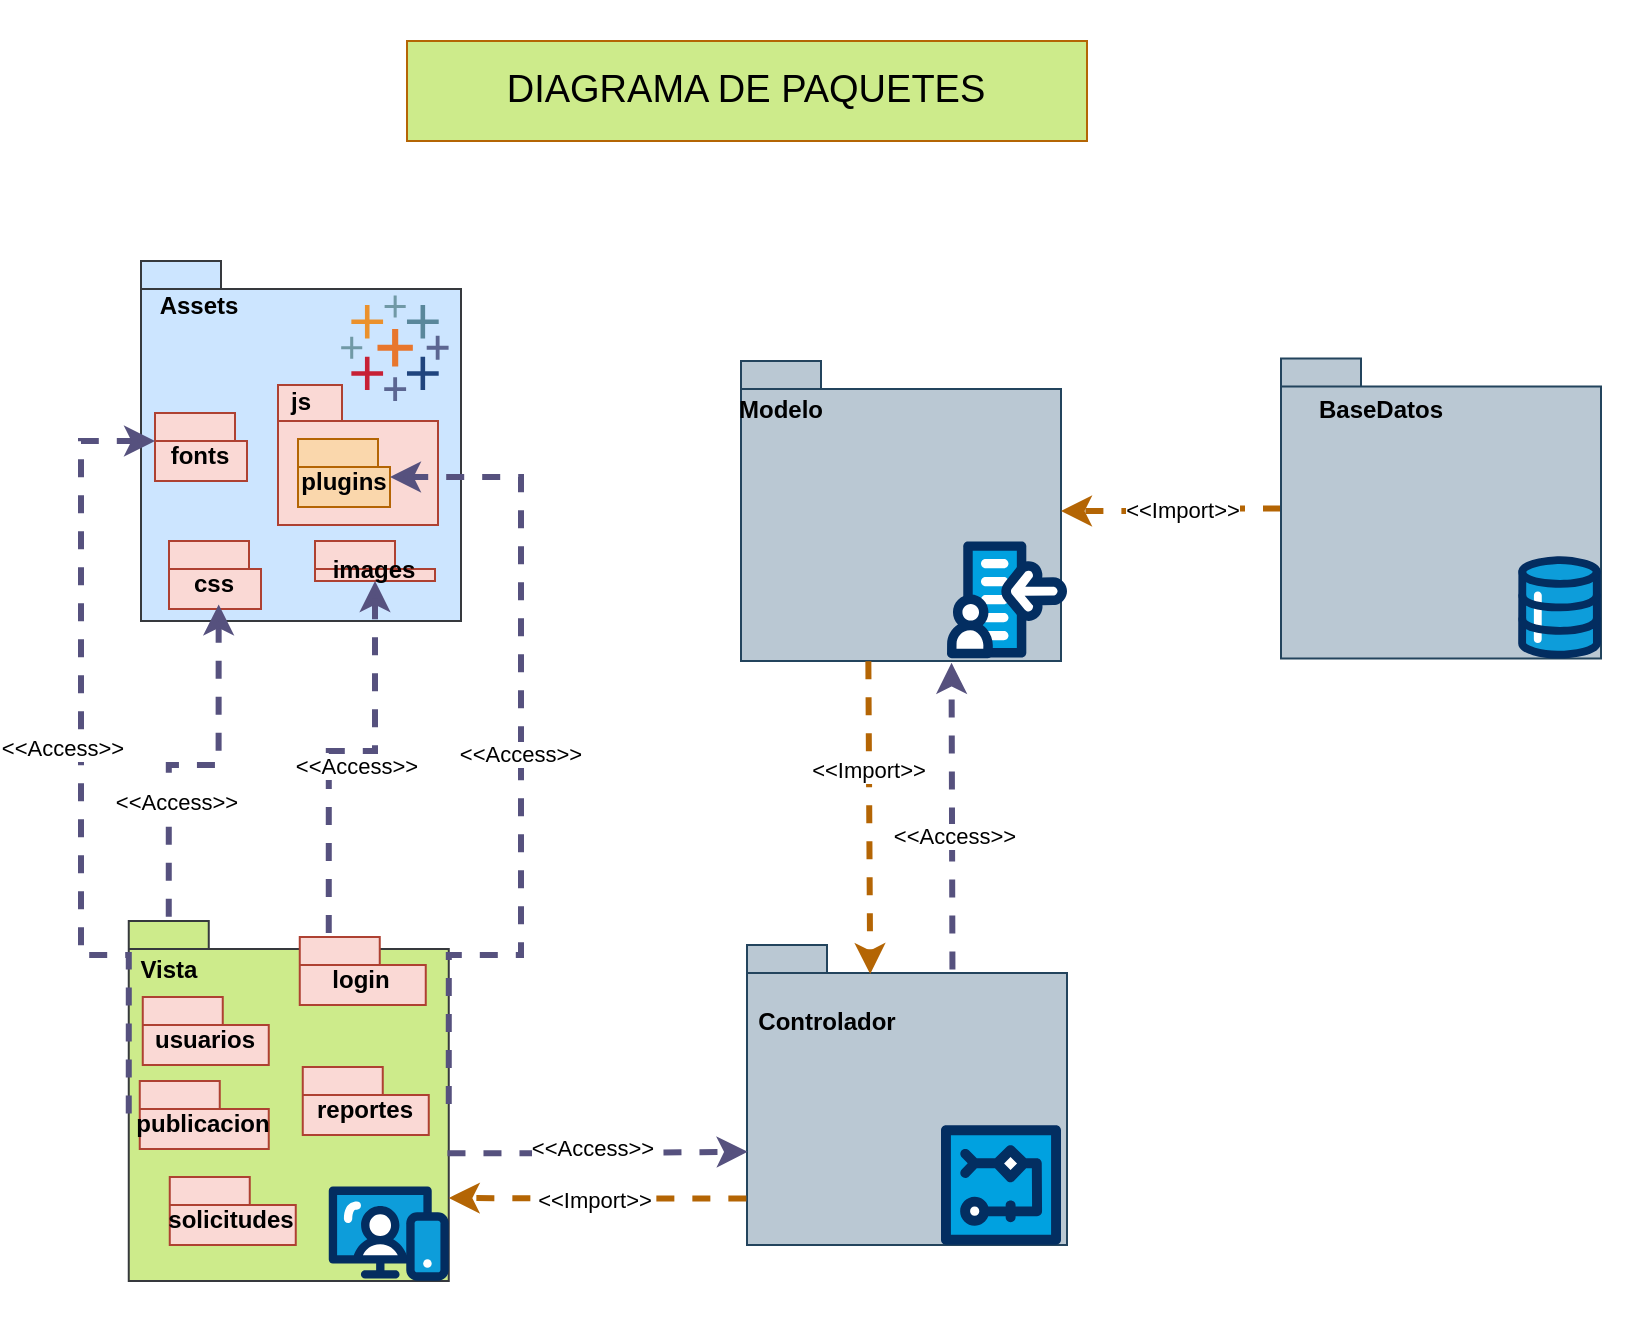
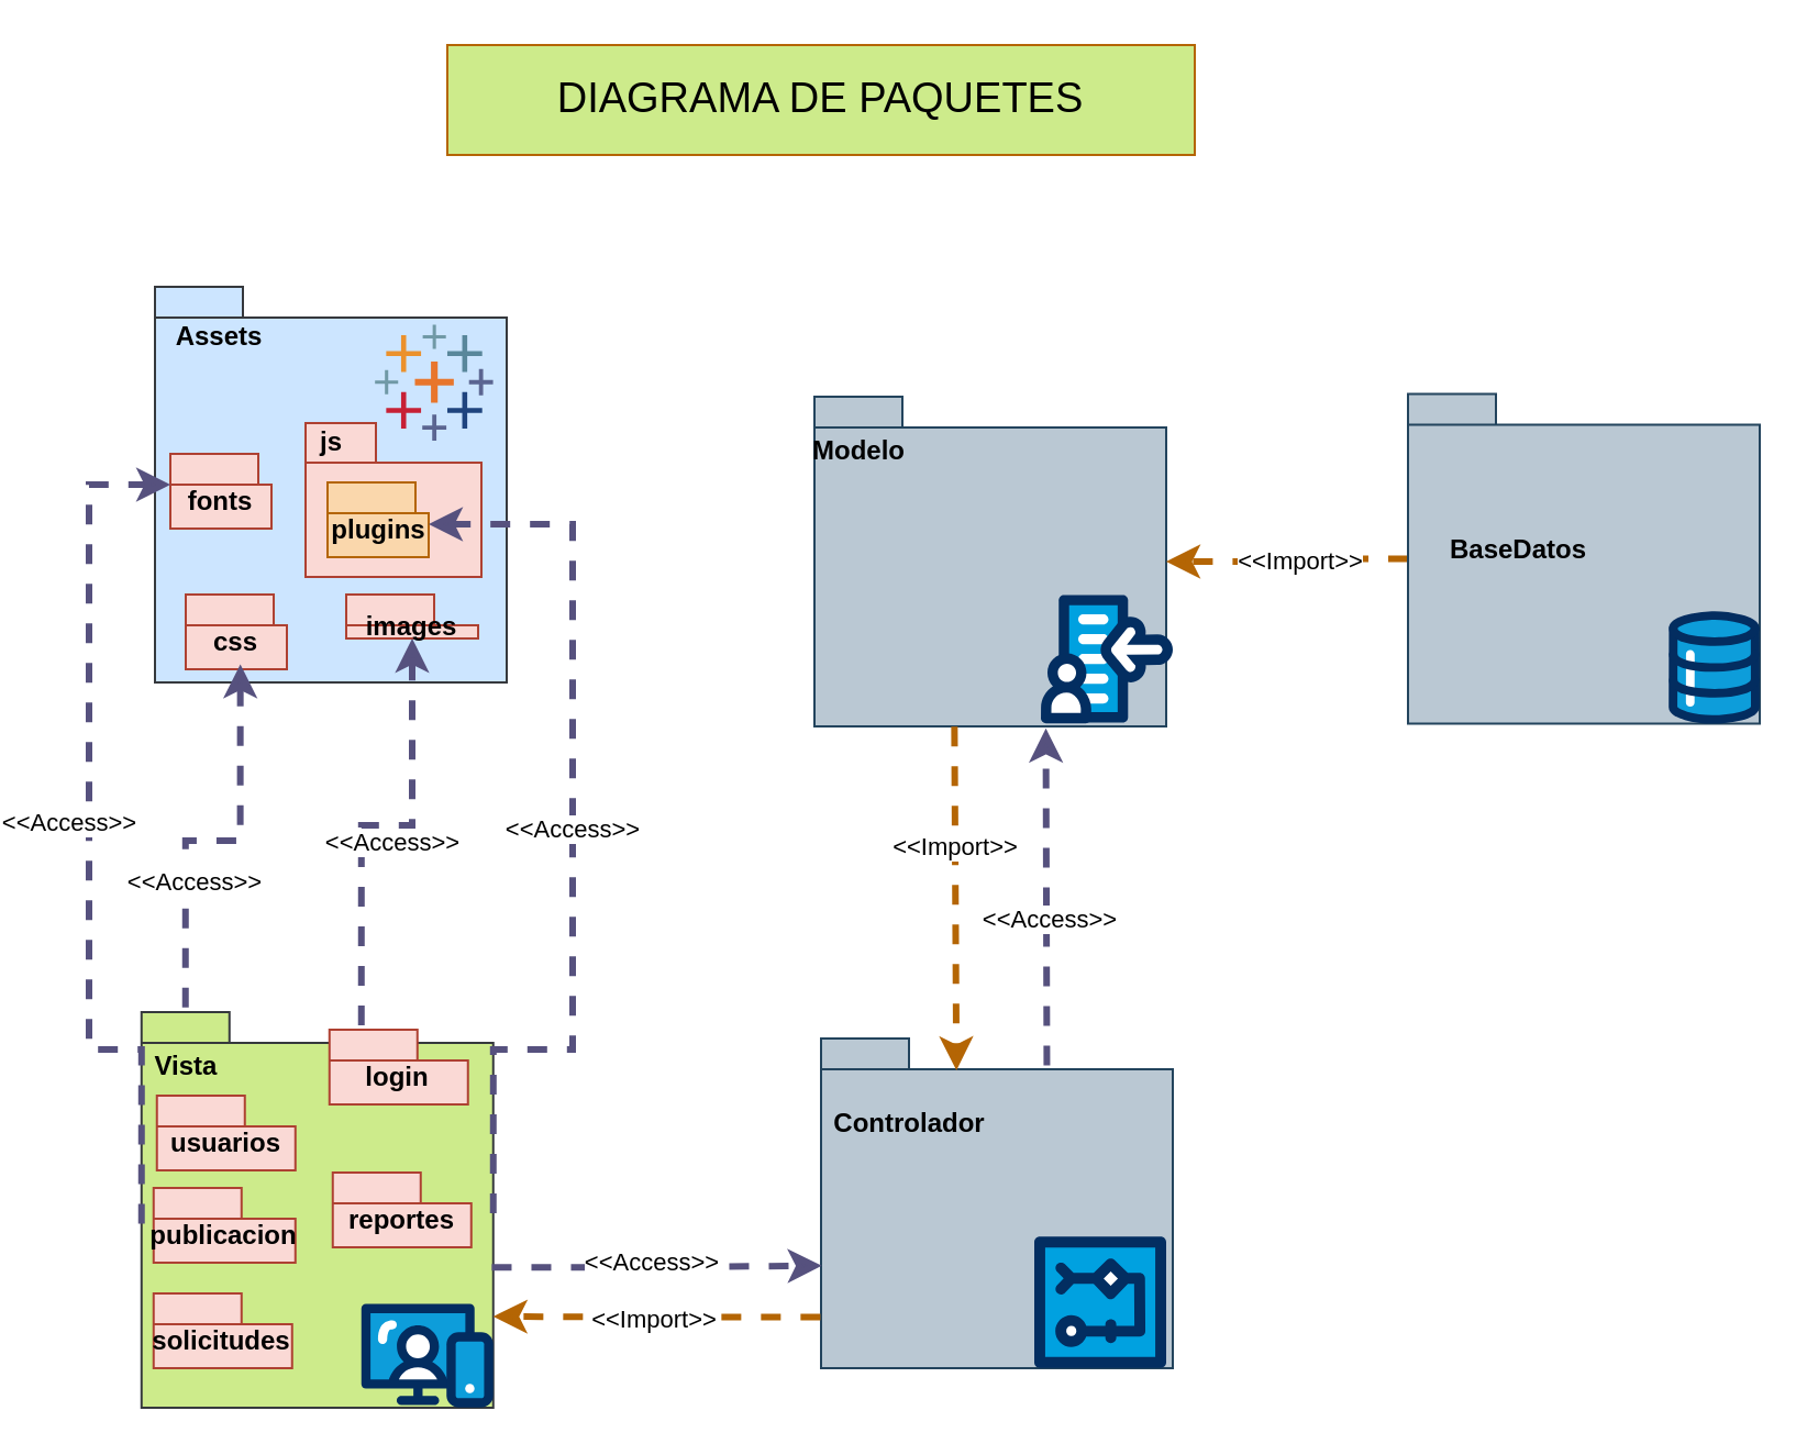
- <mxCell id="41" value="BaseDatos" style="text;align=center;fontStyle=1;verticalAlign=middle;spacingLeft=3;spacingRight=3;strokeColor=none;rotatable=0;points=[[0,0.5],[1,0.5]];portConstraint=eastwest;html=1;fontColor=#000000;" vertex="1" parent="1"><mxGeometry x="630" y="192" width="80" height="26" as="geometry" /></mxCell>
+ <mxCell id="41" value="BaseDatos" style="text;align=center;fontStyle=1;verticalAlign=middle;spacingLeft=3;spacingRight=3;strokeColor=none;rotatable=0;points=[[0,0.5],[1,0.5]];portConstraint=eastwest;html=1;fontColor=#000000;" vertex="1" parent="1"><mxGeometry x="630" y="237" width="80" height="26" as="geometry" /></mxCell>
- <mxCell id="21" value="&lt;div&gt;&lt;font&gt;solicitudes&lt;/font&gt;&lt;/div&gt;" style="shape=folder;fontStyle=1;spacingTop=10;tabWidth=40;tabHeight=14;tabPosition=left;html=1;whiteSpace=wrap;fillColor=#fad9d5;strokeColor=#ae4132;fontColor=#000000;" vertex="1" parent="1"><mxGeometry x="64.38" y="588" width="63" height="34" as="geometry" /></mxCell>
+ <mxCell id="21" value="&lt;div&gt;&lt;font&gt;solicitudes&lt;/font&gt;&lt;/div&gt;" style="shape=folder;fontStyle=1;spacingTop=10;tabWidth=40;tabHeight=14;tabPosition=left;html=1;whiteSpace=wrap;fillColor=#fad9d5;strokeColor=#ae4132;fontColor=#000000;" vertex="1" parent="1"><mxGeometry x="49.38" y="588" width="63" height="34" as="geometry" /></mxCell>
